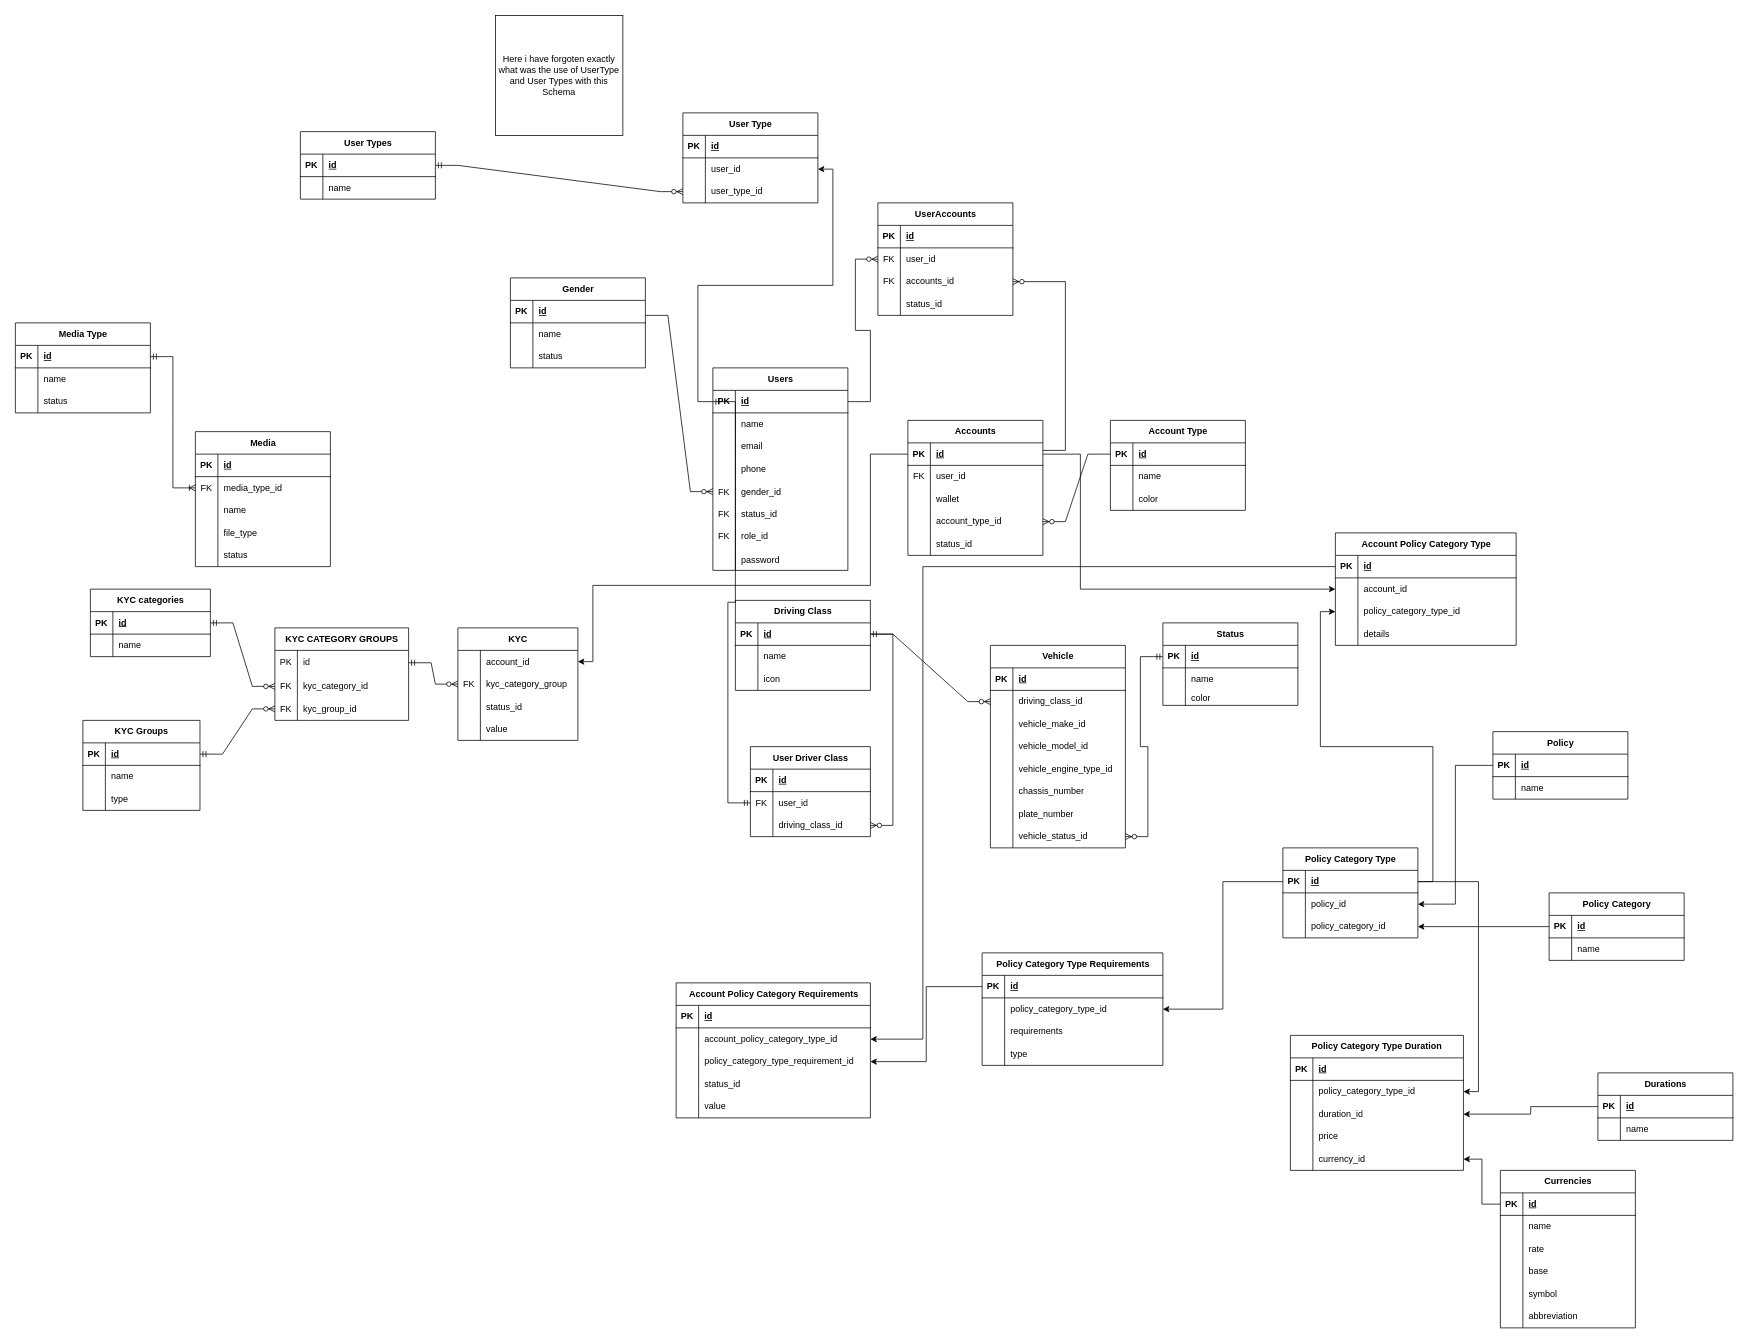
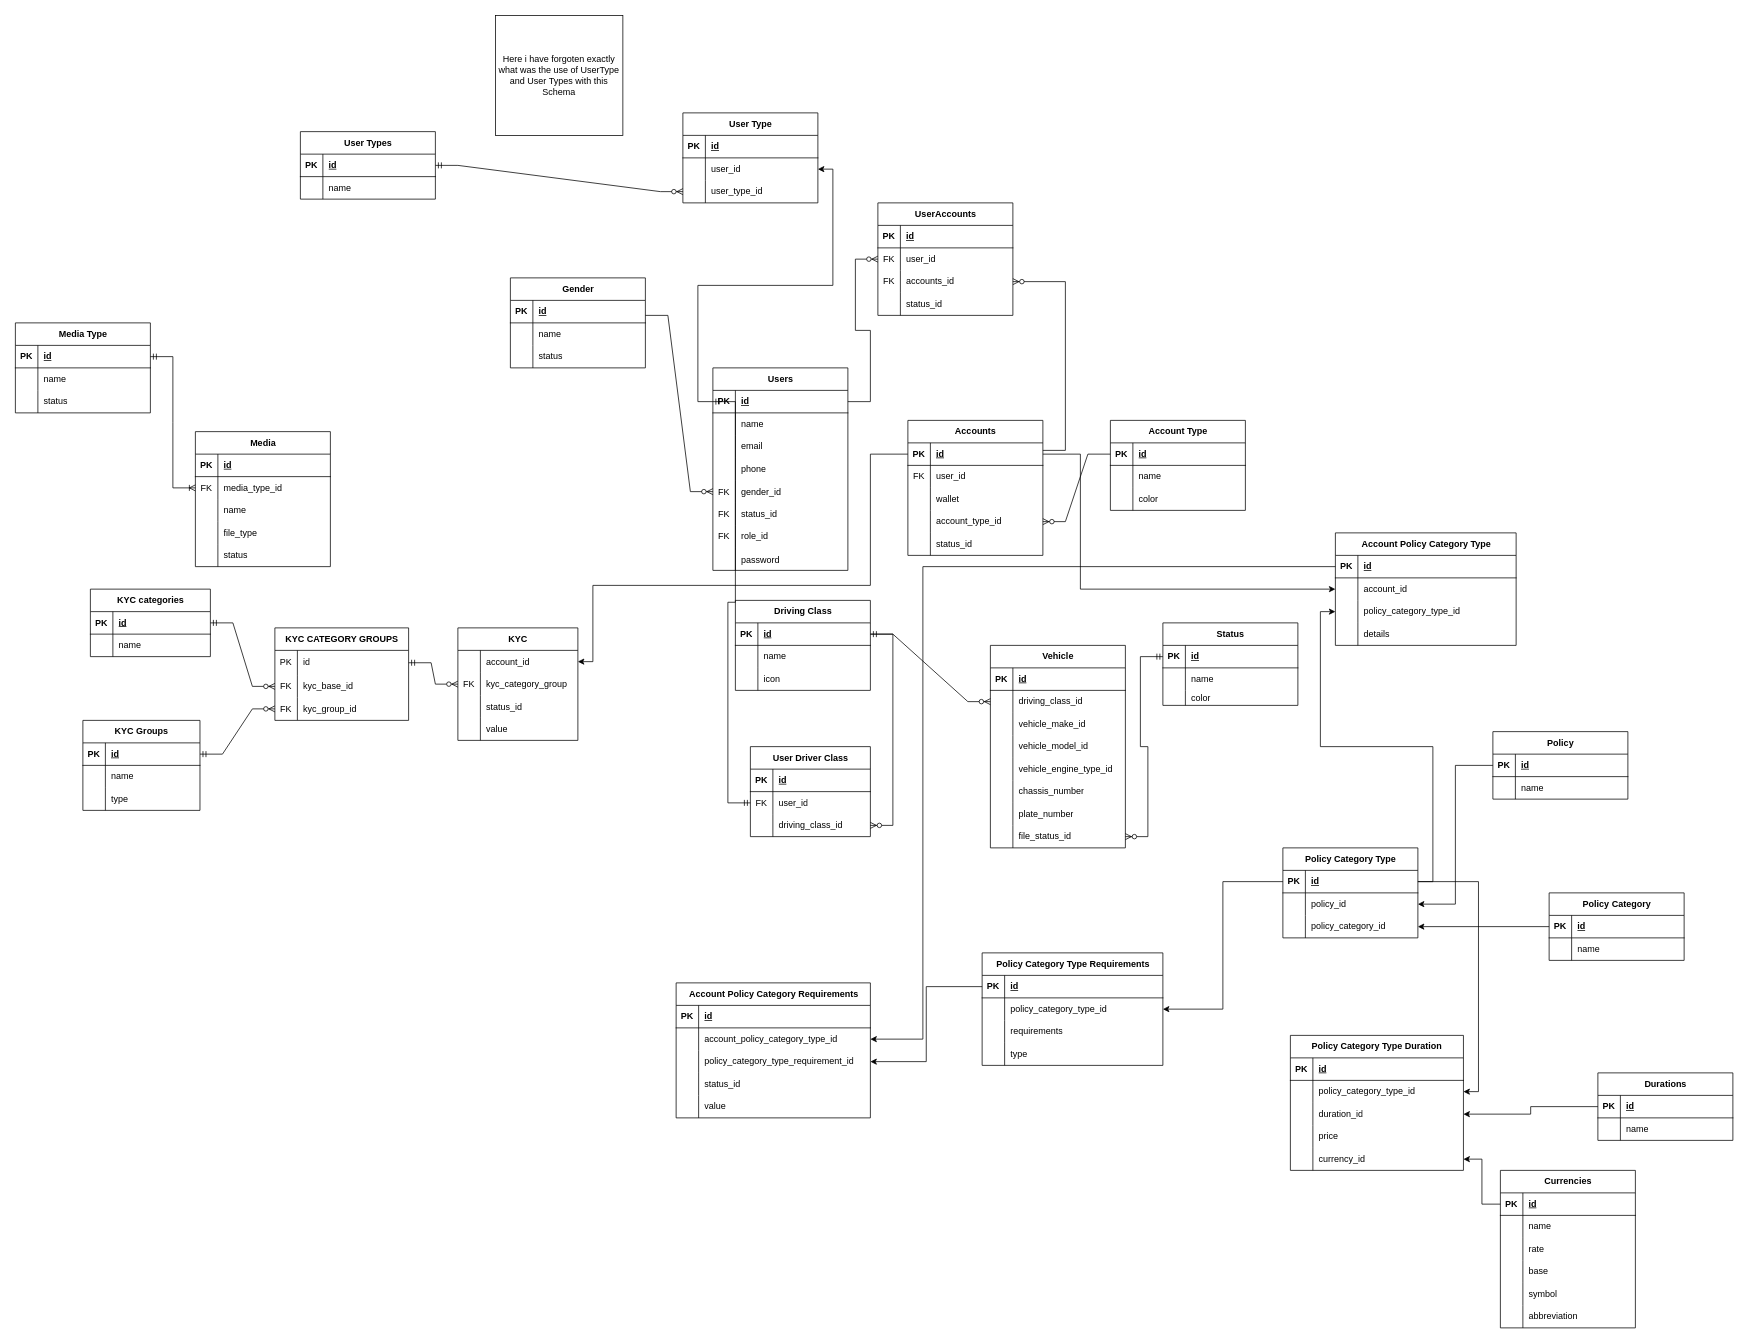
- <mxCell id="207" value="kyc_category_id" style="shape=partialRectangle;connectable=0;fillColor=none;top=0;left=0;bottom=0;right=0;align=left;spacingLeft=6;overflow=hidden;whiteSpace=wrap;html=1;" parent="205" vertex="1"><mxGeometry x="30" width="148.318" height="30" as="geometry"><mxRectangle width="148.318" height="30" as="alternateBounds" /></mxGeometry></mxCell>
+ <mxCell id="207" value="kyc_base_id" style="shape=partialRectangle;connectable=0;fillColor=none;top=0;left=0;bottom=0;right=0;align=left;spacingLeft=6;overflow=hidden;whiteSpace=wrap;html=1;" parent="205" vertex="1"><mxGeometry x="30" width="148.318" height="30" as="geometry"><mxRectangle width="148.318" height="30" as="alternateBounds" /></mxGeometry></mxCell>
- <mxCell id="160" value="vehicle_status_id" style="shape=partialRectangle;connectable=0;fillColor=none;top=0;left=0;bottom=0;right=0;align=left;spacingLeft=6;overflow=hidden;whiteSpace=wrap;html=1;" parent="158" vertex="1"><mxGeometry x="30" width="150" height="30" as="geometry"><mxRectangle width="150" height="30" as="alternateBounds" /></mxGeometry></mxCell>
+ <mxCell id="160" value="file_status_id" style="shape=partialRectangle;connectable=0;fillColor=none;top=0;left=0;bottom=0;right=0;align=left;spacingLeft=6;overflow=hidden;whiteSpace=wrap;html=1;" parent="158" vertex="1"><mxGeometry x="30" width="150" height="30" as="geometry"><mxRectangle width="150" height="30" as="alternateBounds" /></mxGeometry></mxCell>
